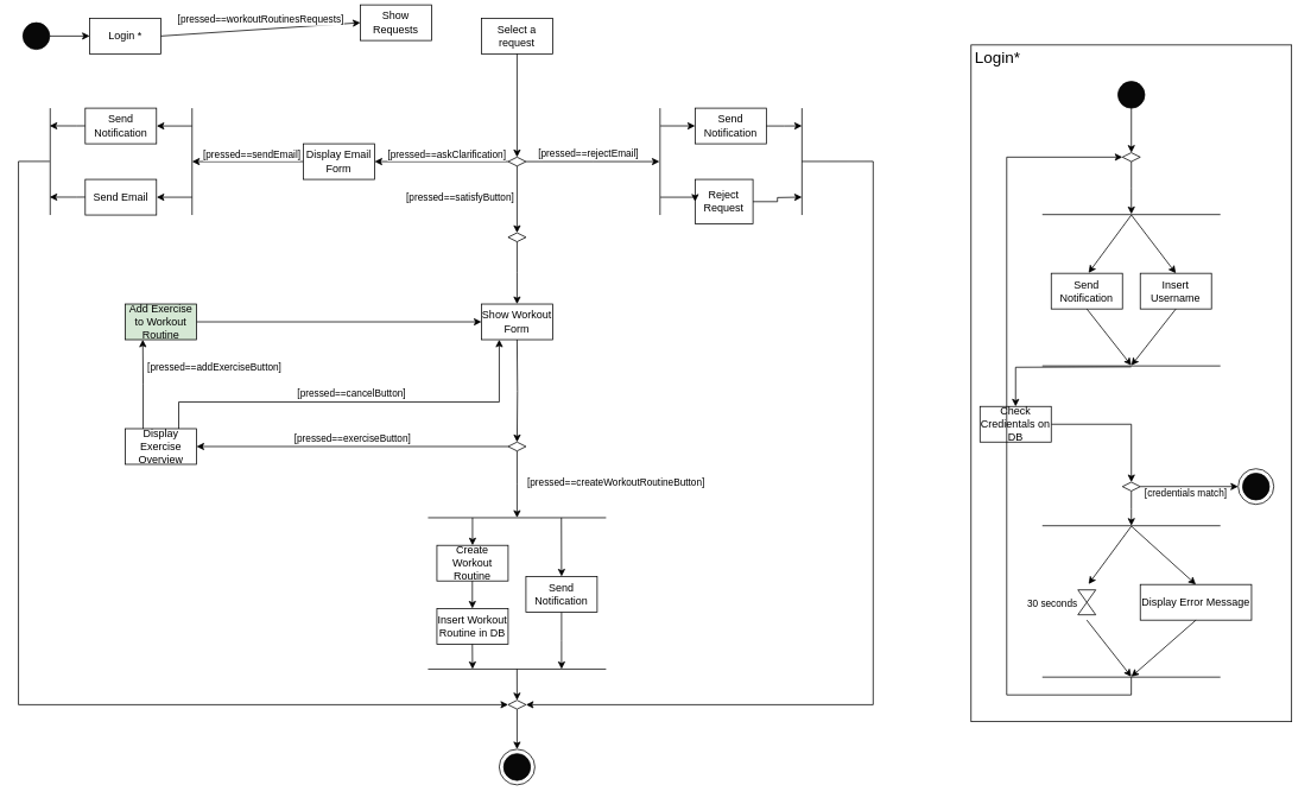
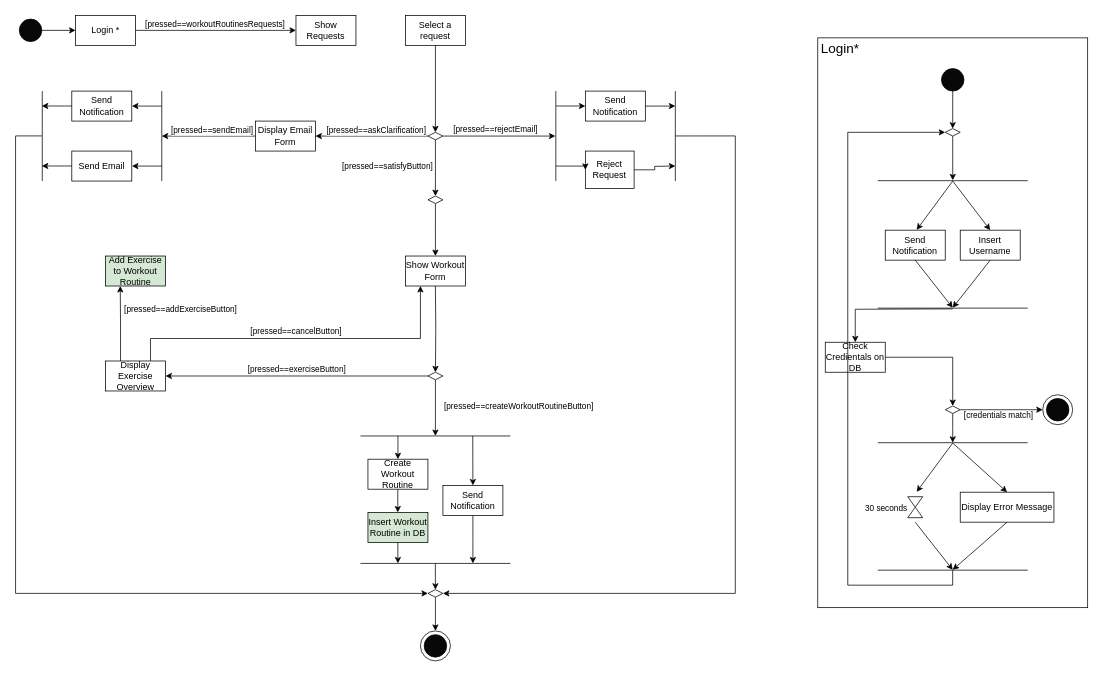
- <mxCell id="7" value="Show Requests" style="rounded=0;whiteSpace=wrap;html=1;" vertex="1" parent="1"><mxGeometry x="404" y="5" width="80" height="40" as="geometry" /></mxCell>
+ <mxCell id="7" value="Show Requests" style="rounded=0;whiteSpace=wrap;html=1;" vertex="1" parent="1"><mxGeometry x="394" y="20" width="80" height="40" as="geometry" /></mxCell>
- <mxCell id="53" style="edgeStyle=orthogonalEdgeStyle;rounded=0;orthogonalLoop=1;jettySize=auto;html=1;entryX=0;entryY=0.5;entryDx=0;entryDy=0;" edge="1" parent="1" source="54" target="43"><mxGeometry relative="1" as="geometry" /></mxCell>
- <mxCell id="65" value="Insert Workout Routine in DB" style="rounded=0;whiteSpace=wrap;html=1;" vertex="1" parent="1"><mxGeometry x="490" y="683" width="80" height="40" as="geometry" /></mxCell>
+ <mxCell id="65" value="Insert Workout Routine in DB" style="rounded=0;whiteSpace=wrap;html=1;fillColor=#d5e8d4;" vertex="1" parent="1"><mxGeometry x="490" y="683" width="80" height="40" as="geometry" /></mxCell>
